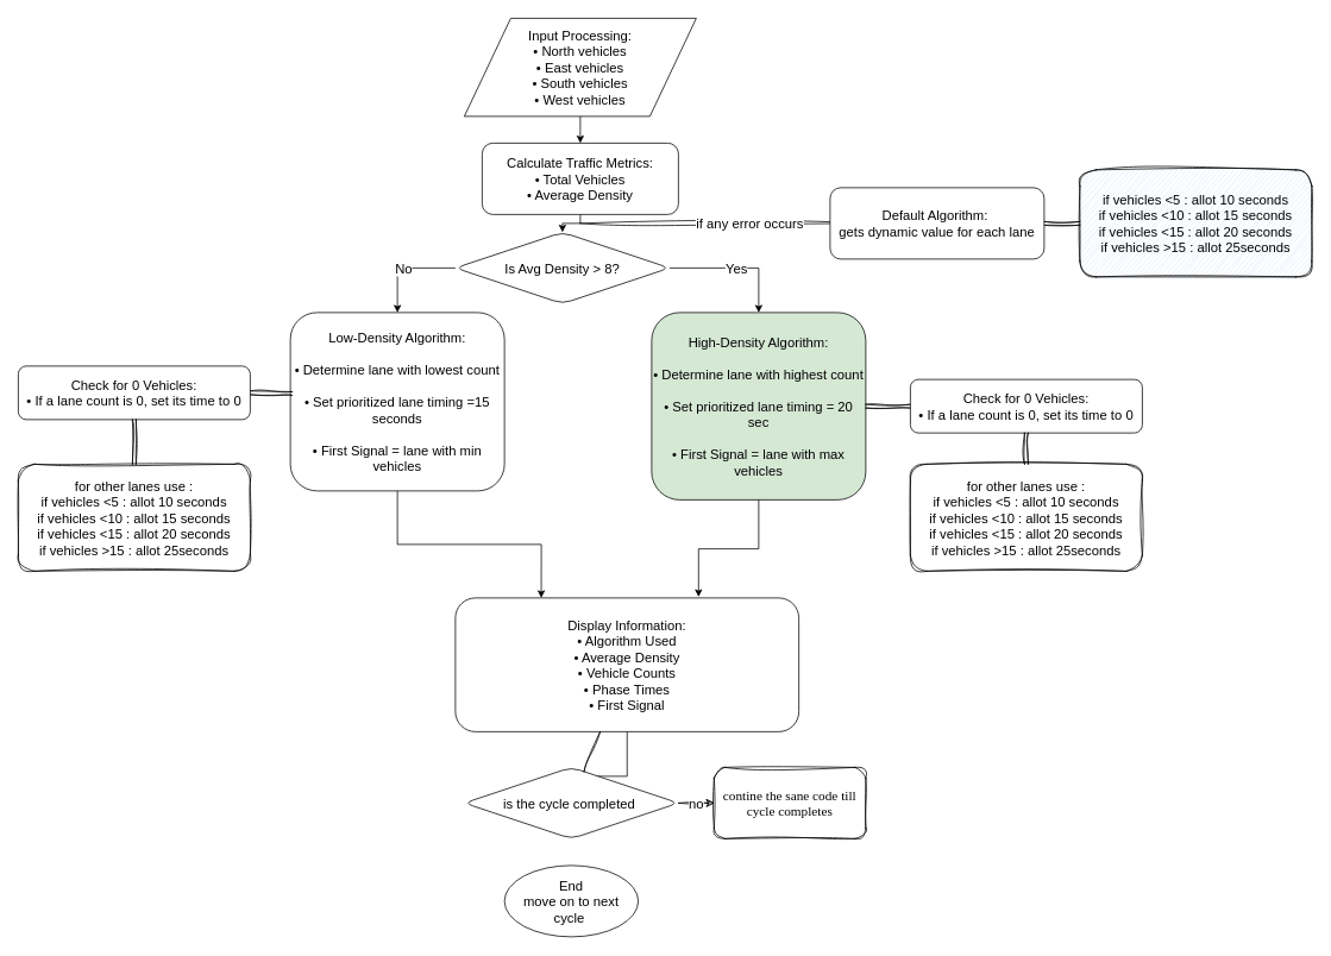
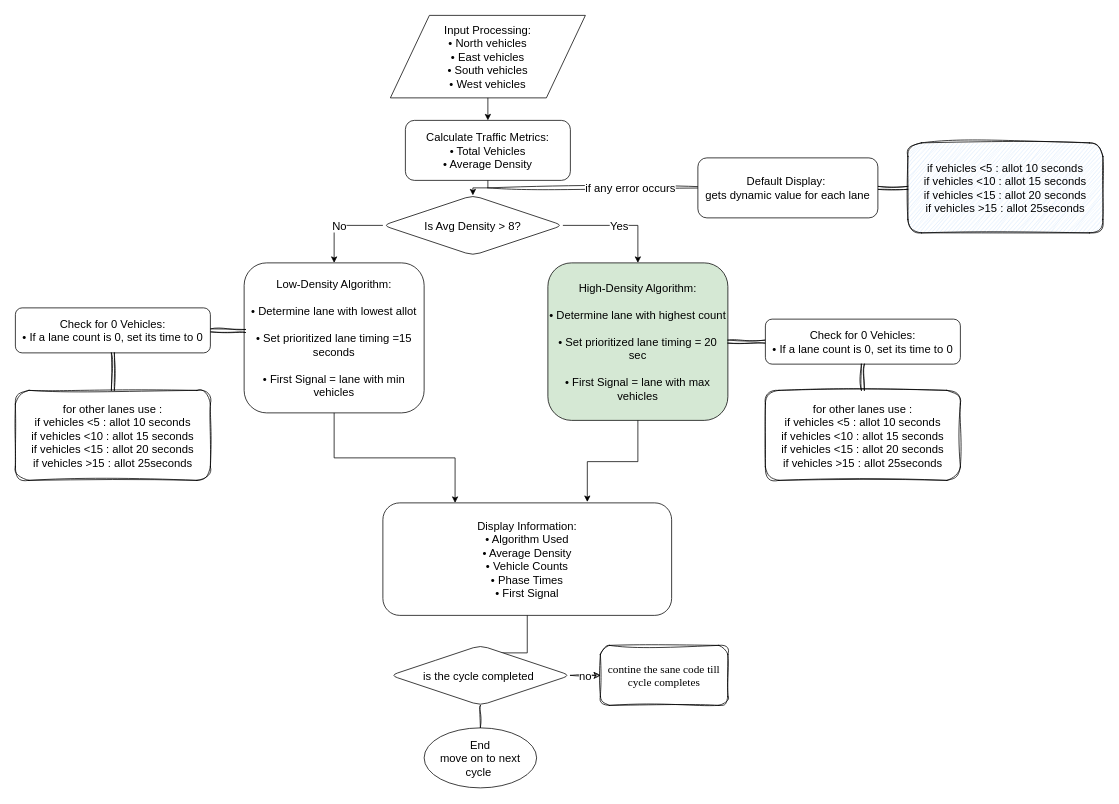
- <mxCell id="17" value="&lt;span style=&quot;font-size: 15px;&quot;&gt;Default Algorithm:&amp;nbsp;&lt;br style=&quot;font-size: 15px;&quot;&gt;gets dynamic value for each lane&lt;br style=&quot;font-size: 15px;&quot;&gt;&lt;/span&gt;" style="rounded=1;whiteSpace=wrap;html=1;align=center;fontSize=15;fontFamily=Helvetica;" parent="1" vertex="1"><mxGeometry x="930" y="210" width="240" height="80" as="geometry" /></mxCell>
+ <mxCell id="17" value="&lt;span style=&quot;font-size: 15px;&quot;&gt;Default Display:&amp;nbsp;&lt;br style=&quot;font-size: 15px;&quot;&gt;gets dynamic value for each lane&lt;br style=&quot;font-size: 15px;&quot;&gt;&lt;/span&gt;" style="rounded=1;whiteSpace=wrap;html=1;align=center;fontSize=15;fontFamily=Helvetica;" parent="1" vertex="1"><mxGeometry x="930" y="210" width="240" height="80" as="geometry" /></mxCell>
- <mxCell id="6" value="&lt;font style=&quot;font-size: 15px;&quot;&gt;Low-Density Algorithm&lt;/font&gt;:&lt;br style=&quot;font-size: 15px;&quot;&gt;&lt;br style=&quot;font-size: 15px;&quot;&gt;• Determine lane with lowest count&lt;br style=&quot;font-size: 15px;&quot;&gt;&lt;br style=&quot;font-size: 15px;&quot;&gt;• &lt;font style=&quot;font-size: 15px;&quot;&gt;Set prioritized lane timing =15 seconds&lt;br&gt;&lt;/font&gt;&lt;br style=&quot;font-size: 15px;&quot;&gt;• First Signal = lane with min vehicles" style="rounded=1;whiteSpace=wrap;html=1;align=center;fontSize=15;fontFamily=Helvetica;" parent="1" vertex="1"><mxGeometry x="325" y="350" width="240" height="200" as="geometry" /></mxCell>
+ <mxCell id="6" value="&lt;font style=&quot;font-size: 15px;&quot;&gt;Low-Density Algorithm&lt;/font&gt;:&lt;br style=&quot;font-size: 15px;&quot;&gt;&lt;br style=&quot;font-size: 15px;&quot;&gt;• Determine lane with lowest allot&lt;br style=&quot;font-size: 15px;&quot;&gt;&lt;br style=&quot;font-size: 15px;&quot;&gt;• &lt;font style=&quot;font-size: 15px;&quot;&gt;Set prioritized lane timing =15 seconds&lt;br&gt;&lt;/font&gt;&lt;br style=&quot;font-size: 15px;&quot;&gt;• First Signal = lane with min vehicles" style="rounded=1;whiteSpace=wrap;html=1;align=center;fontSize=15;fontFamily=Helvetica;" parent="1" vertex="1"><mxGeometry x="325" y="350" width="240" height="200" as="geometry" /></mxCell>
- <mxCell id="30" value="" style="edgeStyle=none;sketch=1;hachureGap=4;jiggle=2;curveFitting=1;html=1;fontFamily=Helvetica;fontSize=15;endArrow=none;" parent="1" source="28" target="7" edge="1"><mxGeometry relative="1" as="geometry"><mxPoint x="640" y="1000" as="sourcePoint" /><mxPoint x="640" y="1090" as="targetPoint" /></mxGeometry></mxCell>
+ <mxCell id="30" value="" style="edgeStyle=none;sketch=1;hachureGap=4;jiggle=2;curveFitting=1;html=1;fontFamily=Helvetica;fontSize=15;endArrow=none;" parent="1" source="28" target="31" edge="1"><mxGeometry relative="1" as="geometry"><mxPoint x="640" y="1000" as="sourcePoint" /><mxPoint x="640" y="1090" as="targetPoint" /></mxGeometry></mxCell>
